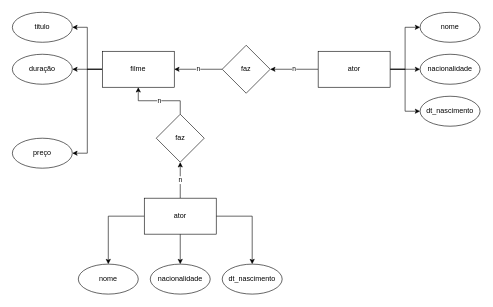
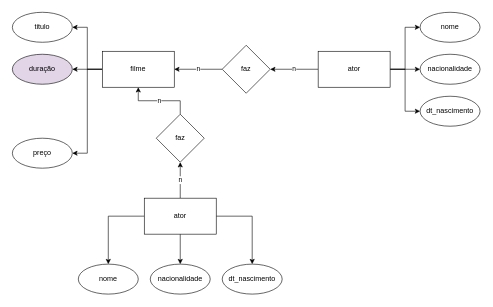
- <mxCell id="7" value="duração" style="ellipse;whiteSpace=wrap;html=1;" vertex="1" parent="1"><mxGeometry x="20" y="90" width="100" height="50" as="geometry" /></mxCell>
+ <mxCell id="7" value="duração" style="ellipse;whiteSpace=wrap;html=1;fillColor=#e1d5e7;" vertex="1" parent="1"><mxGeometry x="20" y="90" width="100" height="50" as="geometry" /></mxCell>
